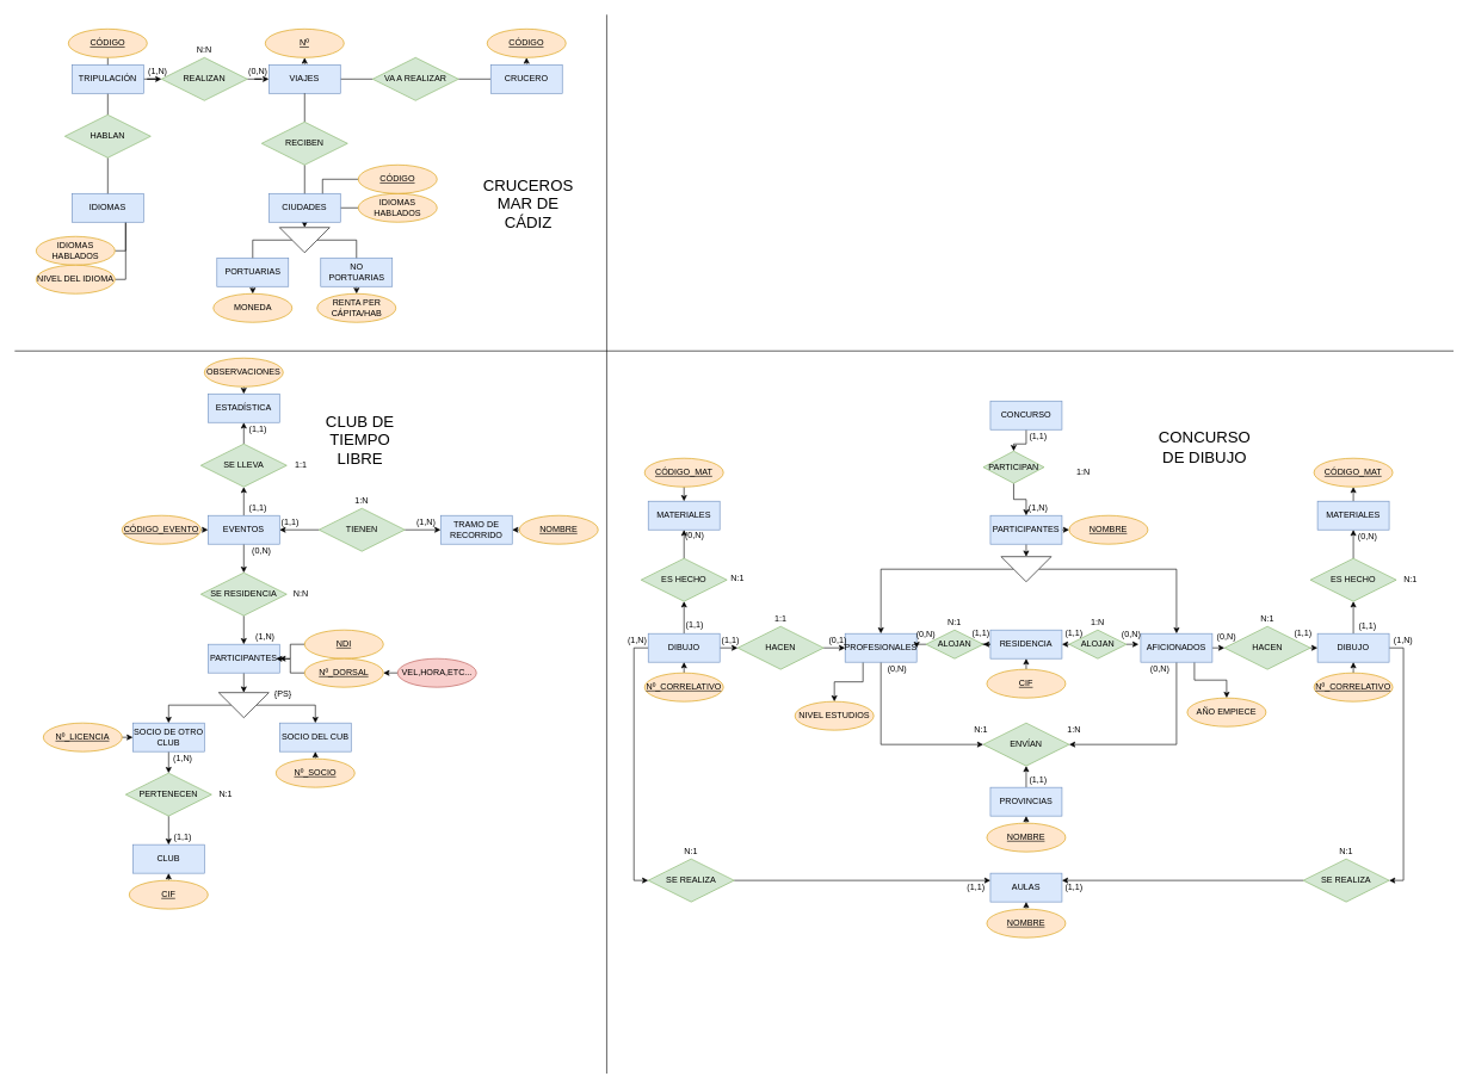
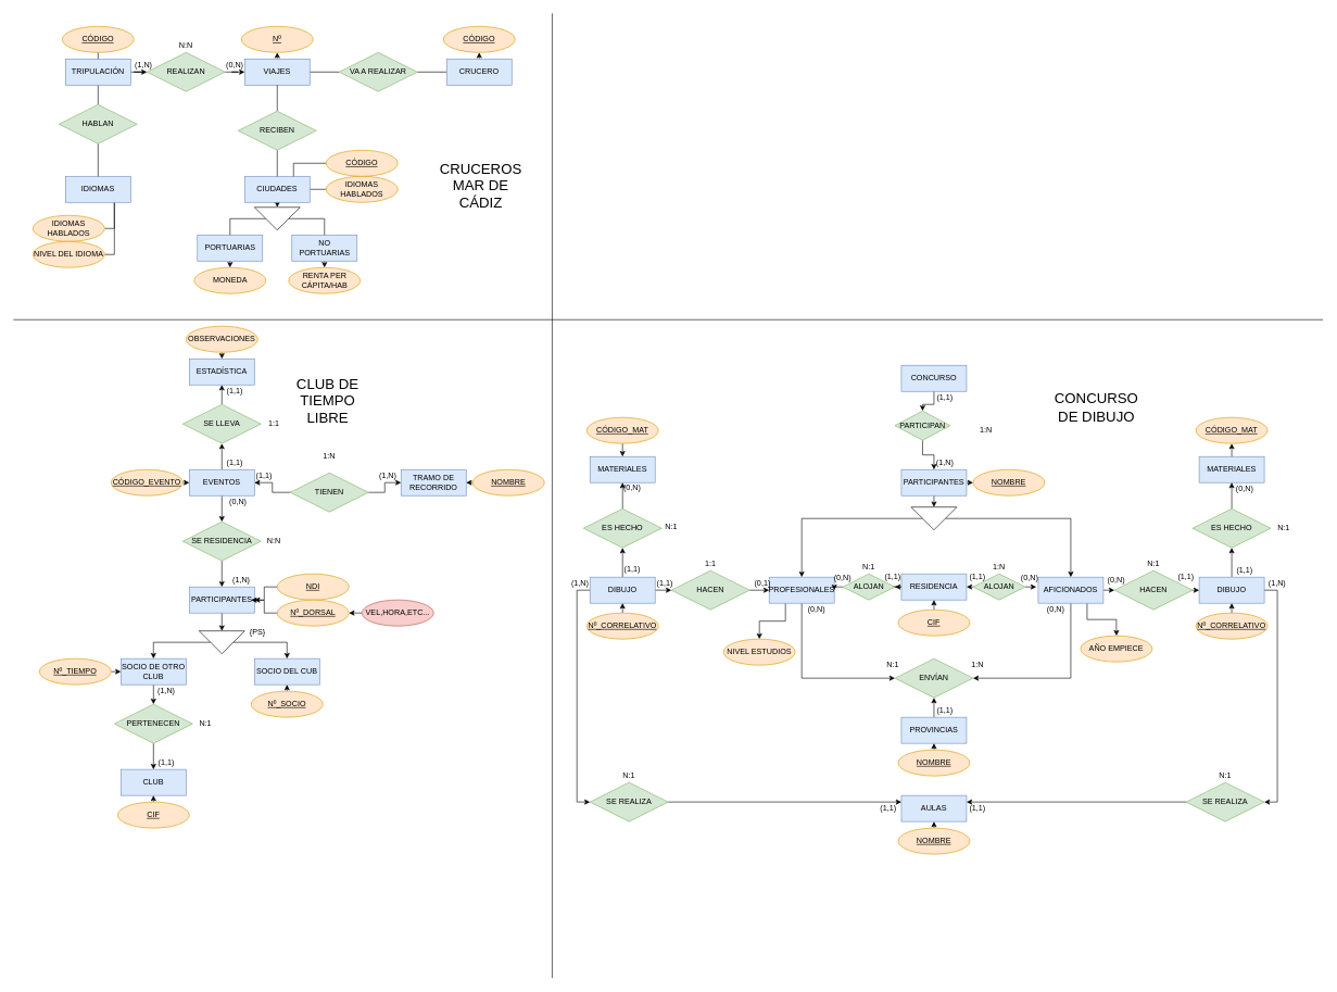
- <mxCell id="7" value="TIENEN" style="shape=rhombus;perimeter=rhombusPerimeter;whiteSpace=wrap;html=1;align=center;fillColor=#d5e8d4;strokeColor=#82b366;" parent="1" vertex="1"><mxGeometry x="445" y="710" width="120" height="60" as="geometry" /></mxCell>
+ <mxCell id="7" value="TIENEN" style="shape=rhombus;perimeter=rhombusPerimeter;whiteSpace=wrap;html=1;align=center;fillColor=#d5e8d4;strokeColor=#82b366;" parent="1" vertex="1"><mxGeometry x="445" y="725" width="120" height="60" as="geometry" /></mxCell>
- <mxCell id="37" value="Nº_LICENCIA" style="ellipse;whiteSpace=wrap;html=1;align=center;fillColor=#ffe6cc;strokeColor=#d79b00;fontStyle=4" parent="1" vertex="1"><mxGeometry x="60" y="1010" width="110" height="40" as="geometry" /></mxCell>
+ <mxCell id="37" value="Nº_TIEMPO" style="ellipse;whiteSpace=wrap;html=1;align=center;fillColor=#ffe6cc;strokeColor=#d79b00;fontStyle=4" parent="1" vertex="1"><mxGeometry x="60" y="1010" width="110" height="40" as="geometry" /></mxCell>
